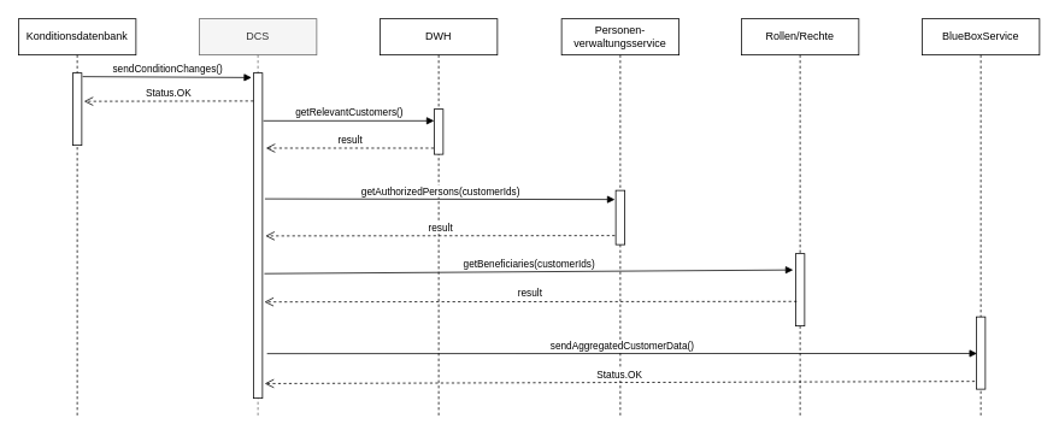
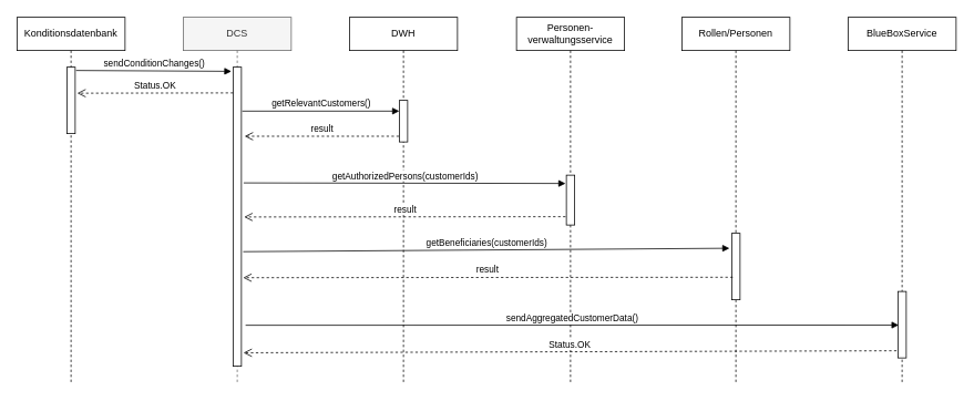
- <mxCell id="15" value="Rollen/Rechte" style="shape=umlLifeline;perimeter=lifelinePerimeter;whiteSpace=wrap;html=1;container=1;collapsible=0;recursiveResize=0;outlineConnect=0;" parent="1" vertex="1"><mxGeometry x="820" y="20" width="130" height="440" as="geometry" /></mxCell>
+ <mxCell id="15" value="Rollen/Personen" style="shape=umlLifeline;perimeter=lifelinePerimeter;whiteSpace=wrap;html=1;container=1;collapsible=0;recursiveResize=0;outlineConnect=0;" parent="1" vertex="1"><mxGeometry x="820" y="20" width="130" height="440" as="geometry" /></mxCell>
